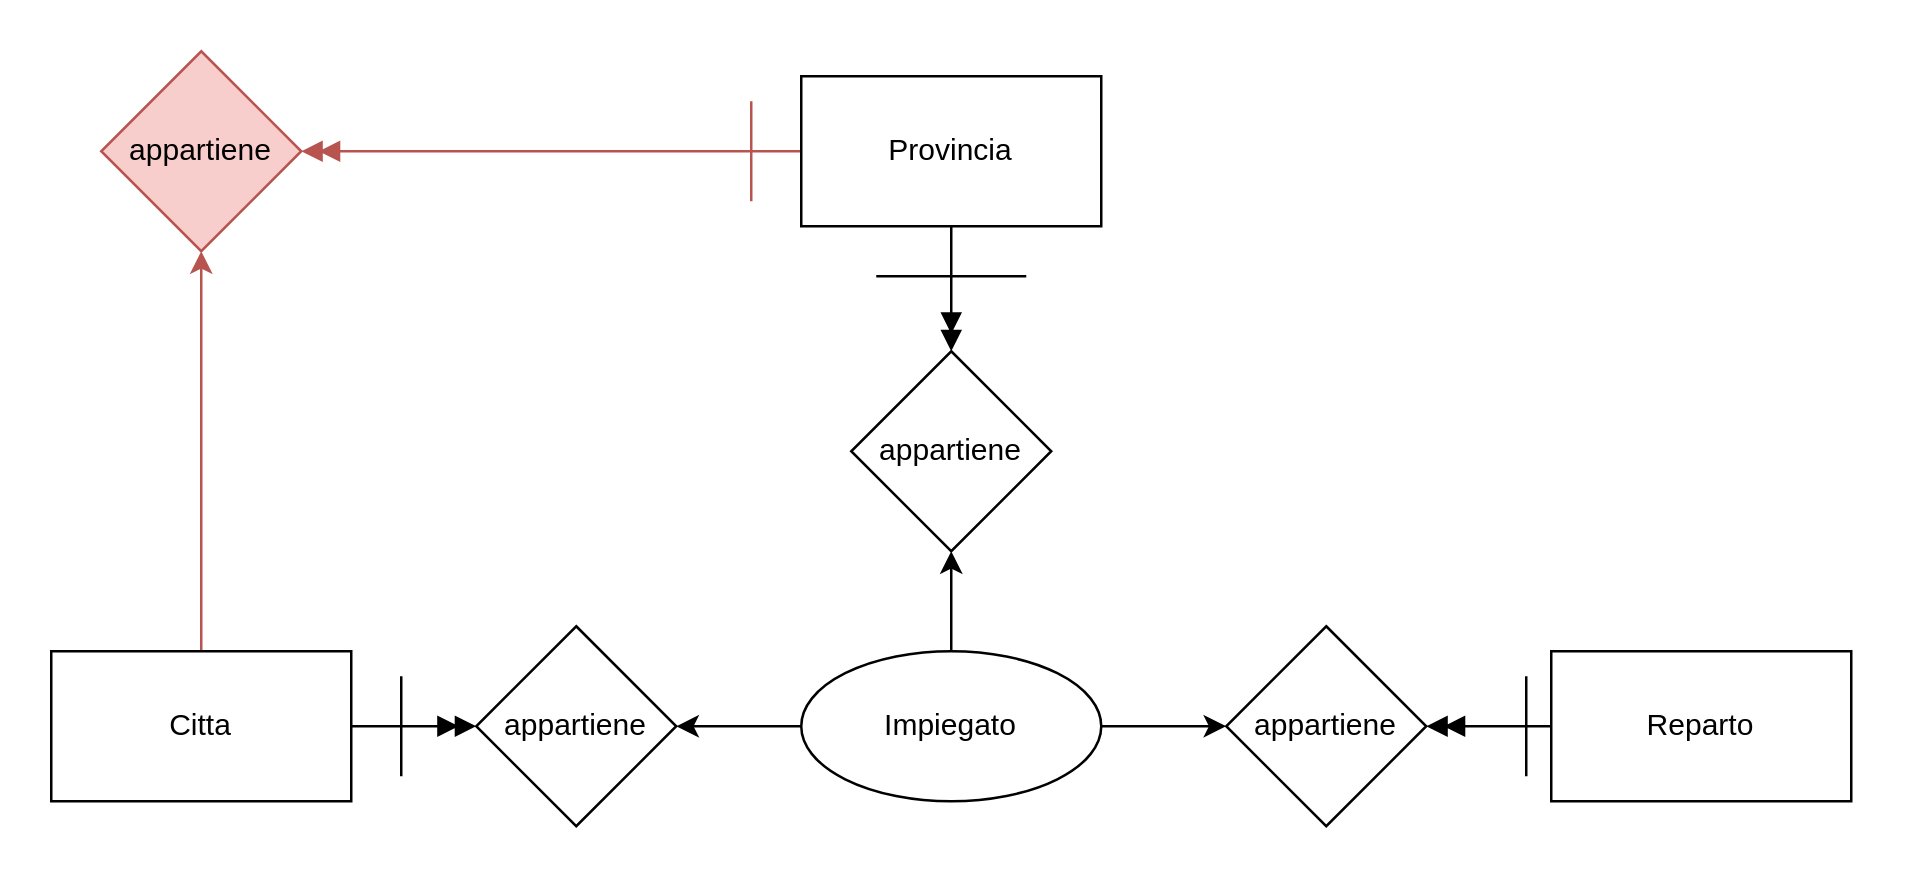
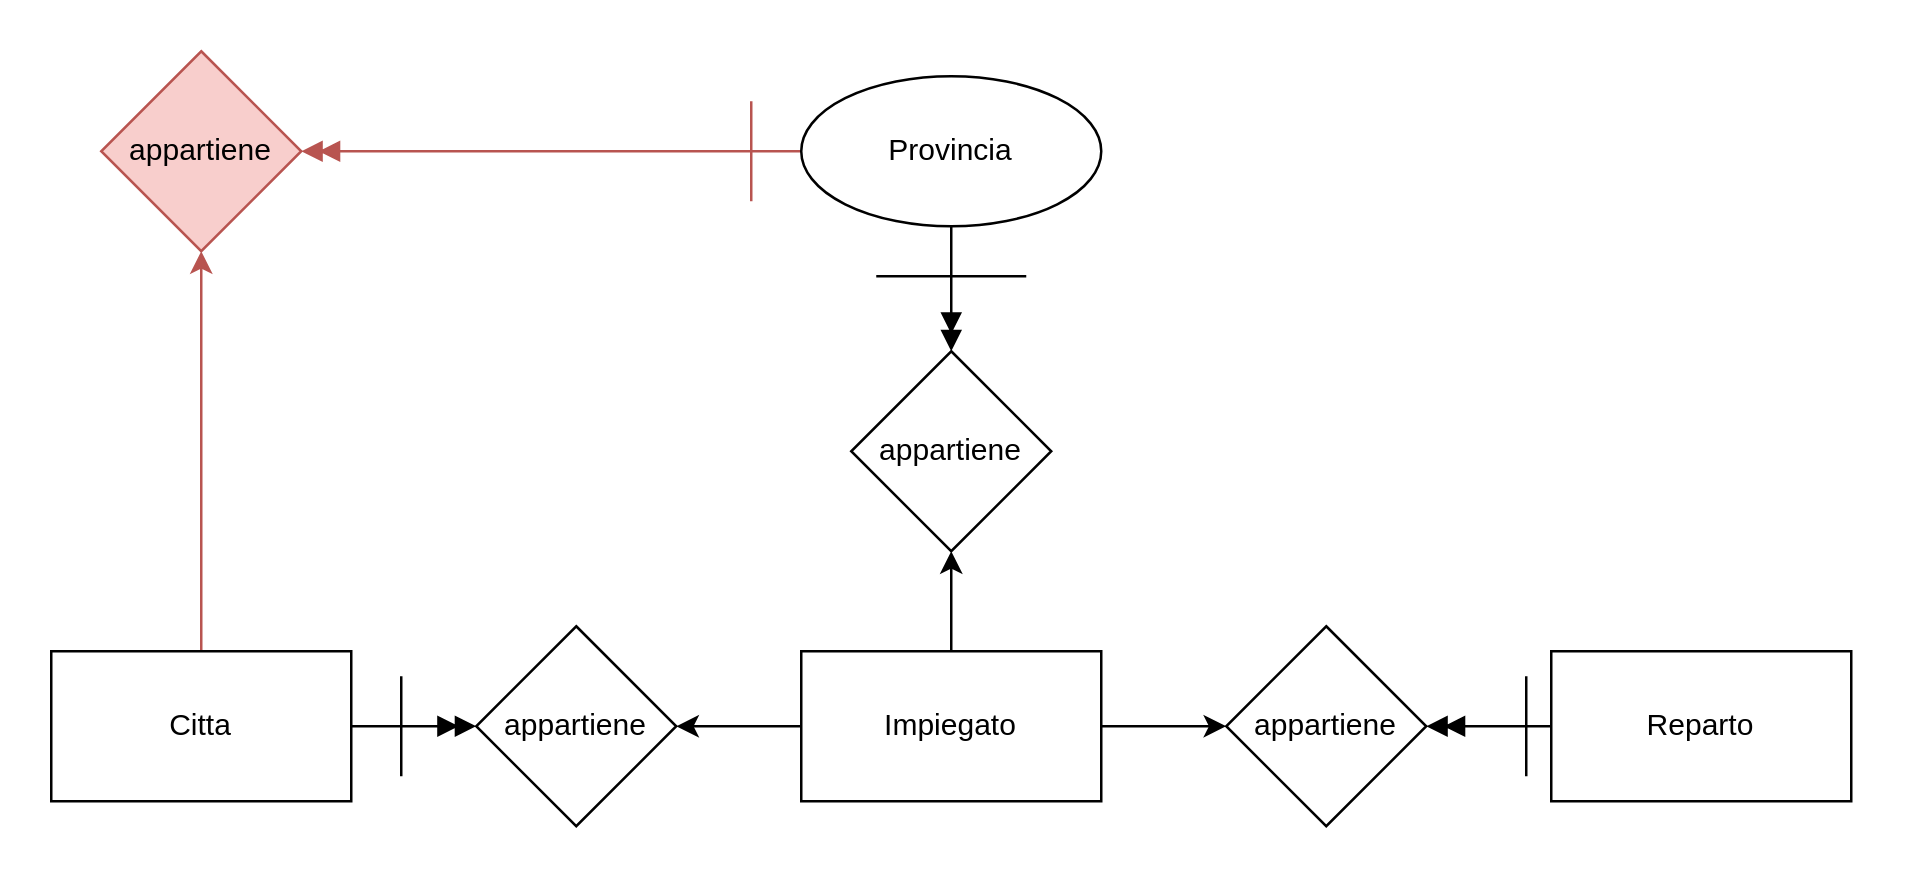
- <mxCell id="15" value="Provincia" style="rounded=0;whiteSpace=wrap;html=1;" vertex="1" parent="1"><mxGeometry x="320" y="30" width="120" height="60" as="geometry" /></mxCell>
+ <mxCell id="15" value="Provincia" style="ellipse;whiteSpace=wrap;html=1;" vertex="1" parent="1"><mxGeometry x="320" y="30" width="120" height="60" as="geometry" /></mxCell>
- <mxCell id="5" value="Impiegato" style="ellipse;whiteSpace=wrap;html=1;" vertex="1" parent="1"><mxGeometry x="320" y="260" width="120" height="60" as="geometry" /></mxCell>
+ <mxCell id="5" value="Impiegato" style="rounded=0;whiteSpace=wrap;html=1;" vertex="1" parent="1"><mxGeometry x="320" y="260" width="120" height="60" as="geometry" /></mxCell>
